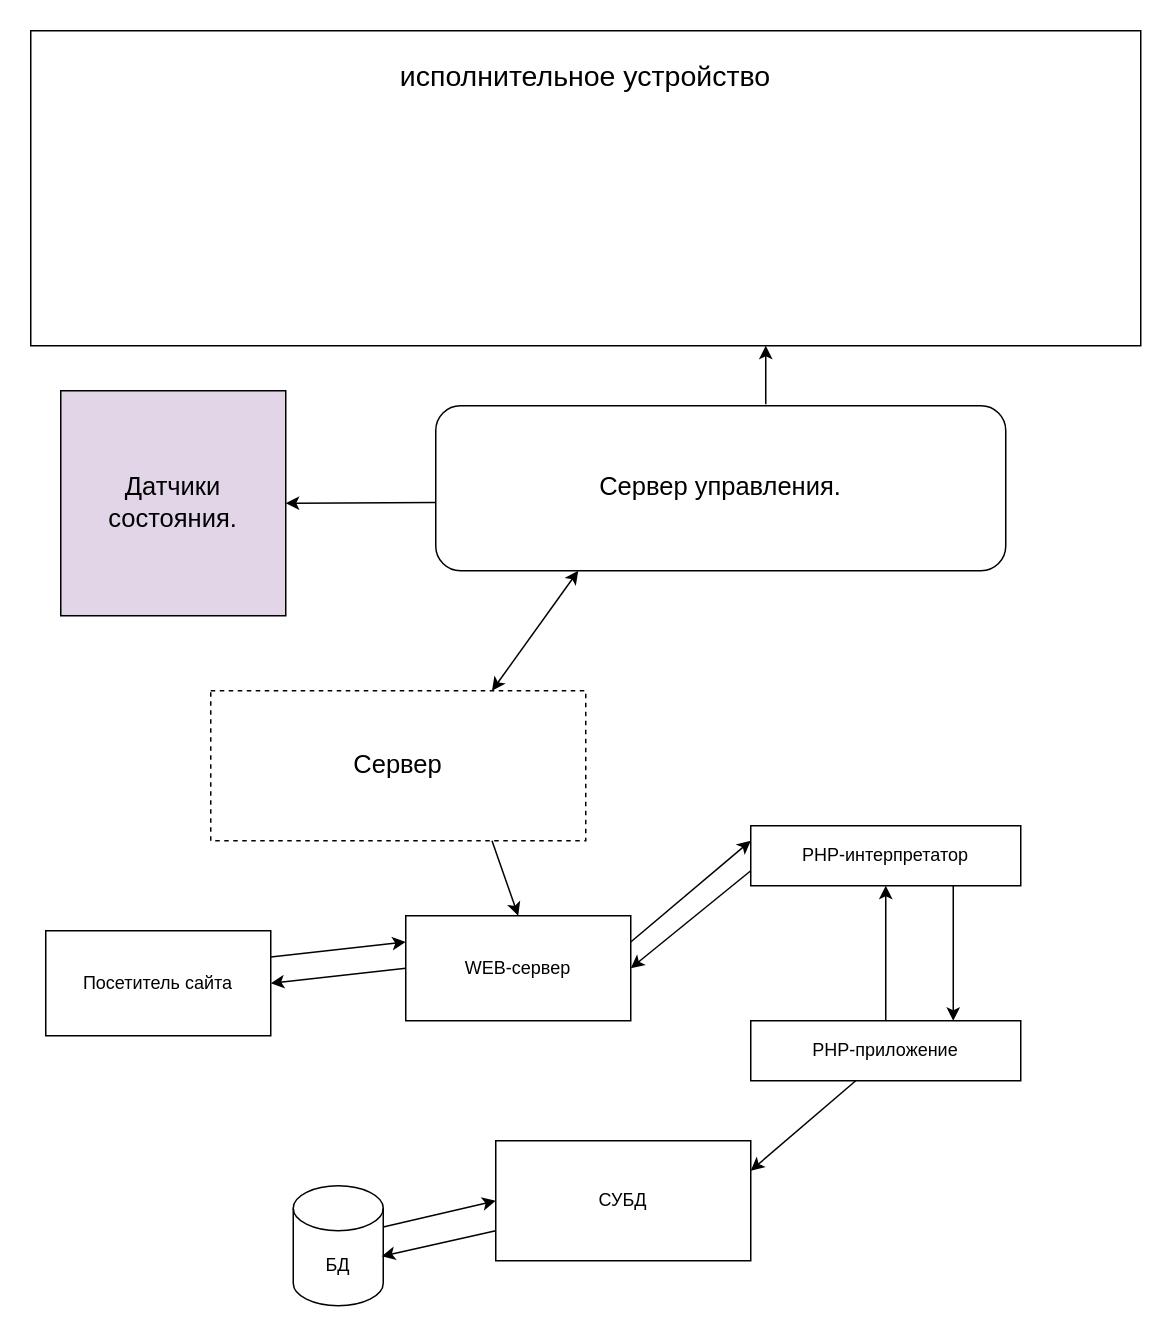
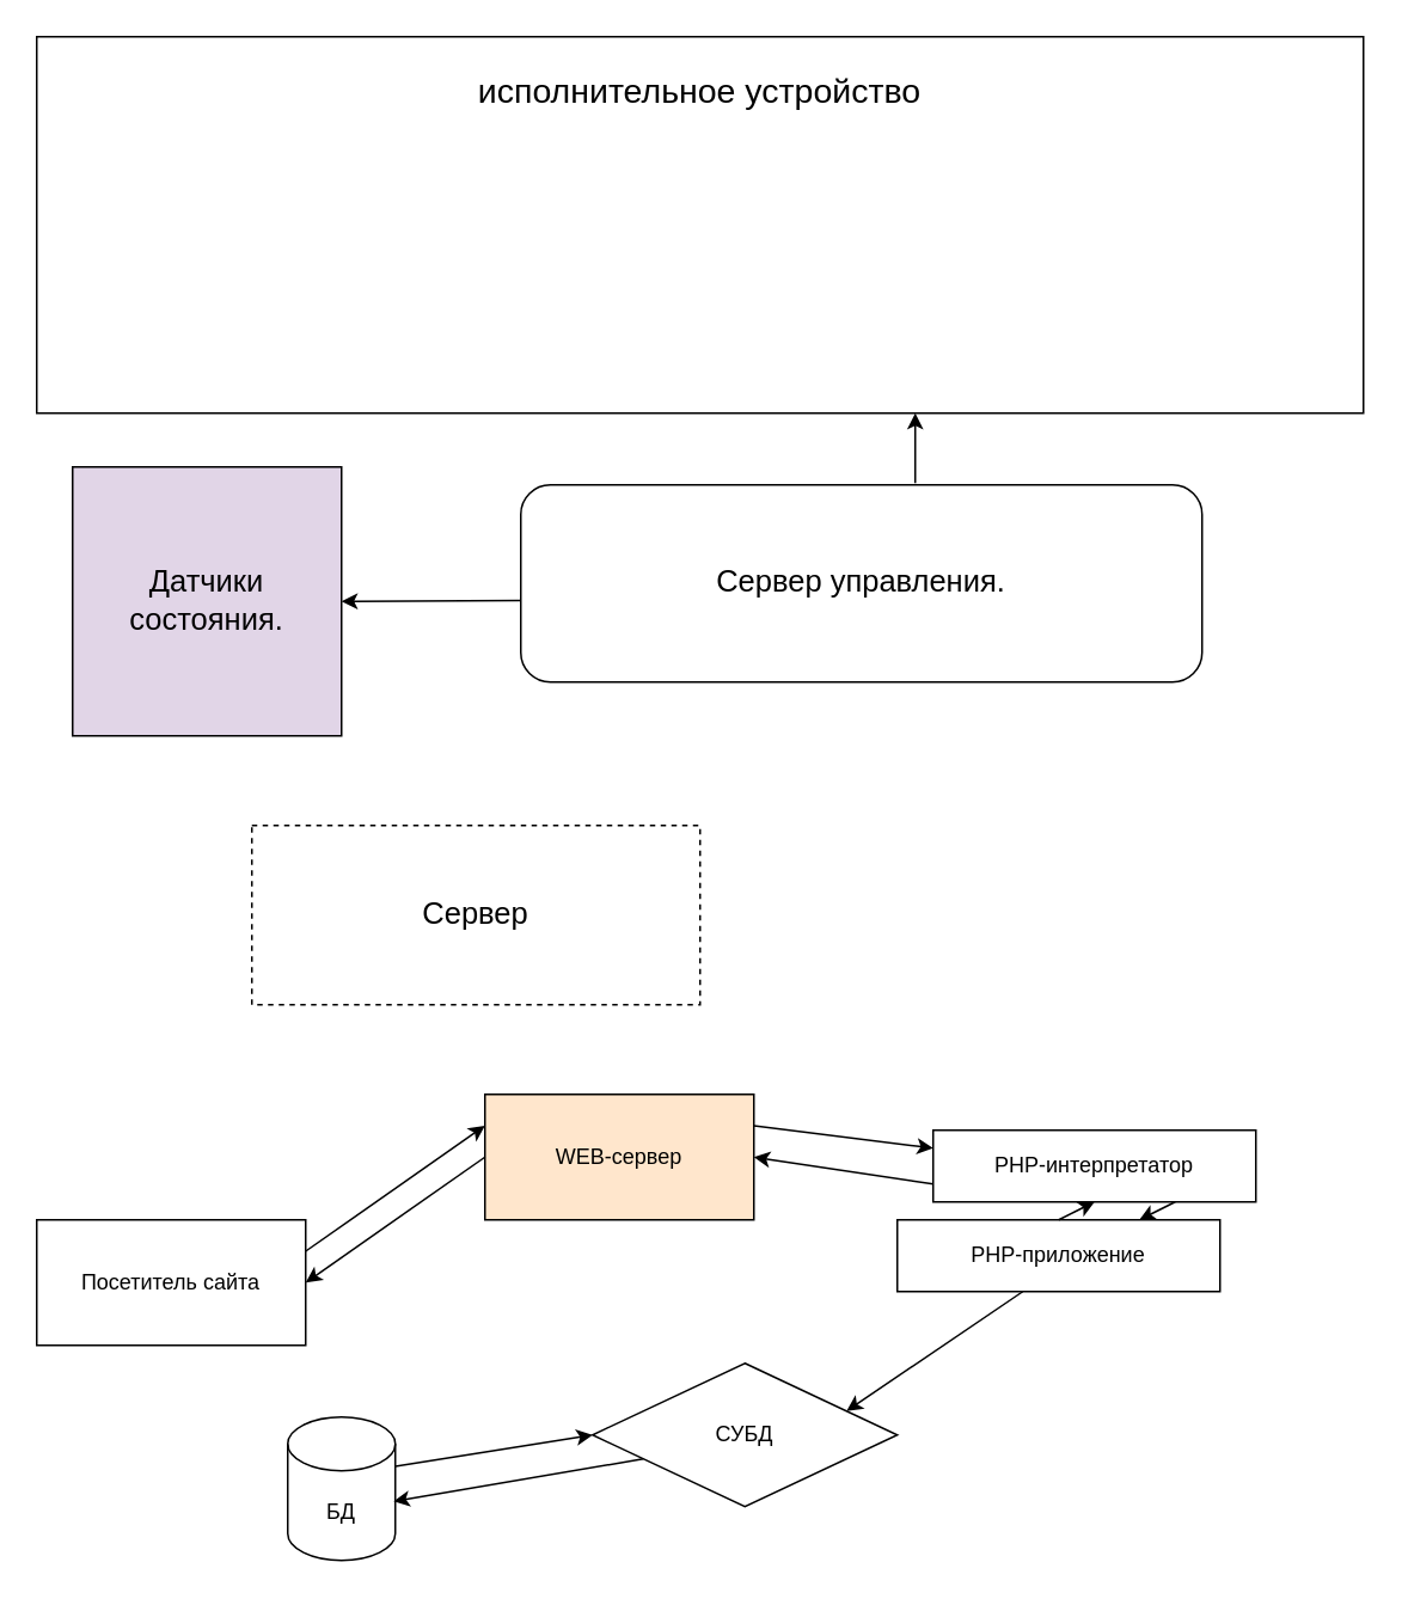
- <mxCell id="9" value="" style="endArrow=classic;startArrow=classic;html=1;entryX=0.25;entryY=1;entryDx=0;entryDy=0;exitX=0.75;exitY=0;exitDx=0;exitDy=0;" parent="1" source="8" target="5" edge="1"><mxGeometry width="50" height="50" relative="1" as="geometry"><mxPoint x="404" y="470" as="sourcePoint" /><mxPoint x="454" y="420" as="targetPoint" /></mxGeometry></mxCell>
- <mxCell id="10" value="PHP-интерпретатор" style="rounded=0;whiteSpace=wrap;html=1;" vertex="1" parent="1"><mxGeometry x="500" y="550" width="180" height="40" as="geometry" /></mxCell>
+ <mxCell id="10" value="PHP-интерпретатор" style="rounded=0;whiteSpace=wrap;html=1;" vertex="1" parent="1"><mxGeometry x="520" y="630" width="180" height="40" as="geometry" /></mxCell>
- <mxCell id="25" value="" style="endArrow=classic;html=1;entryX=0.5;entryY=0;entryDx=0;entryDy=0;exitX=0.75;exitY=1;exitDx=0;exitDy=0;" edge="1" parent="1" source="8" target="11"><mxGeometry width="50" height="50" relative="1" as="geometry"><mxPoint x="310" y="600" as="sourcePoint" /><mxPoint x="360" y="550" as="targetPoint" /></mxGeometry></mxCell>
- <mxCell id="11" value="WEB-сервер" style="rounded=0;whiteSpace=wrap;html=1;" vertex="1" parent="1"><mxGeometry x="270" y="610" width="150" height="70" as="geometry" /></mxCell>
+ <mxCell id="11" value="WEB-сервер" style="rounded=0;whiteSpace=wrap;html=1;fillColor=#ffe6cc;" vertex="1" parent="1"><mxGeometry x="270" y="610" width="150" height="70" as="geometry" /></mxCell>
- <mxCell id="12" value="Посетитель сайта" style="rounded=0;whiteSpace=wrap;html=1;" vertex="1" parent="1"><mxGeometry x="30" y="620" width="150" height="70" as="geometry" /></mxCell>
+ <mxCell id="12" value="Посетитель сайта" style="rounded=0;whiteSpace=wrap;html=1;" vertex="1" parent="1"><mxGeometry x="20" y="680" width="150" height="70" as="geometry" /></mxCell>
- <mxCell id="14" value="СУБД" style="rounded=0;whiteSpace=wrap;html=1;" vertex="1" parent="1"><mxGeometry x="330" y="760" width="170" height="80" as="geometry" /></mxCell>
+ <mxCell id="14" value="СУБД" style="rhombus;whiteSpace=wrap;html=1;" vertex="1" parent="1"><mxGeometry x="330" y="760" width="170" height="80" as="geometry" /></mxCell>
- <mxCell id="15" value="БД" style="shape=cylinder3;whiteSpace=wrap;html=1;boundedLbl=1;backgroundOutline=1;size=15;" vertex="1" parent="1"><mxGeometry x="195" y="790" width="60" height="80" as="geometry" /></mxCell>
+ <mxCell id="15" value="БД" style="shape=cylinder3;whiteSpace=wrap;html=1;boundedLbl=1;backgroundOutline=1;size=15;" vertex="1" parent="1"><mxGeometry x="160" y="790" width="60" height="80" as="geometry" /></mxCell>
